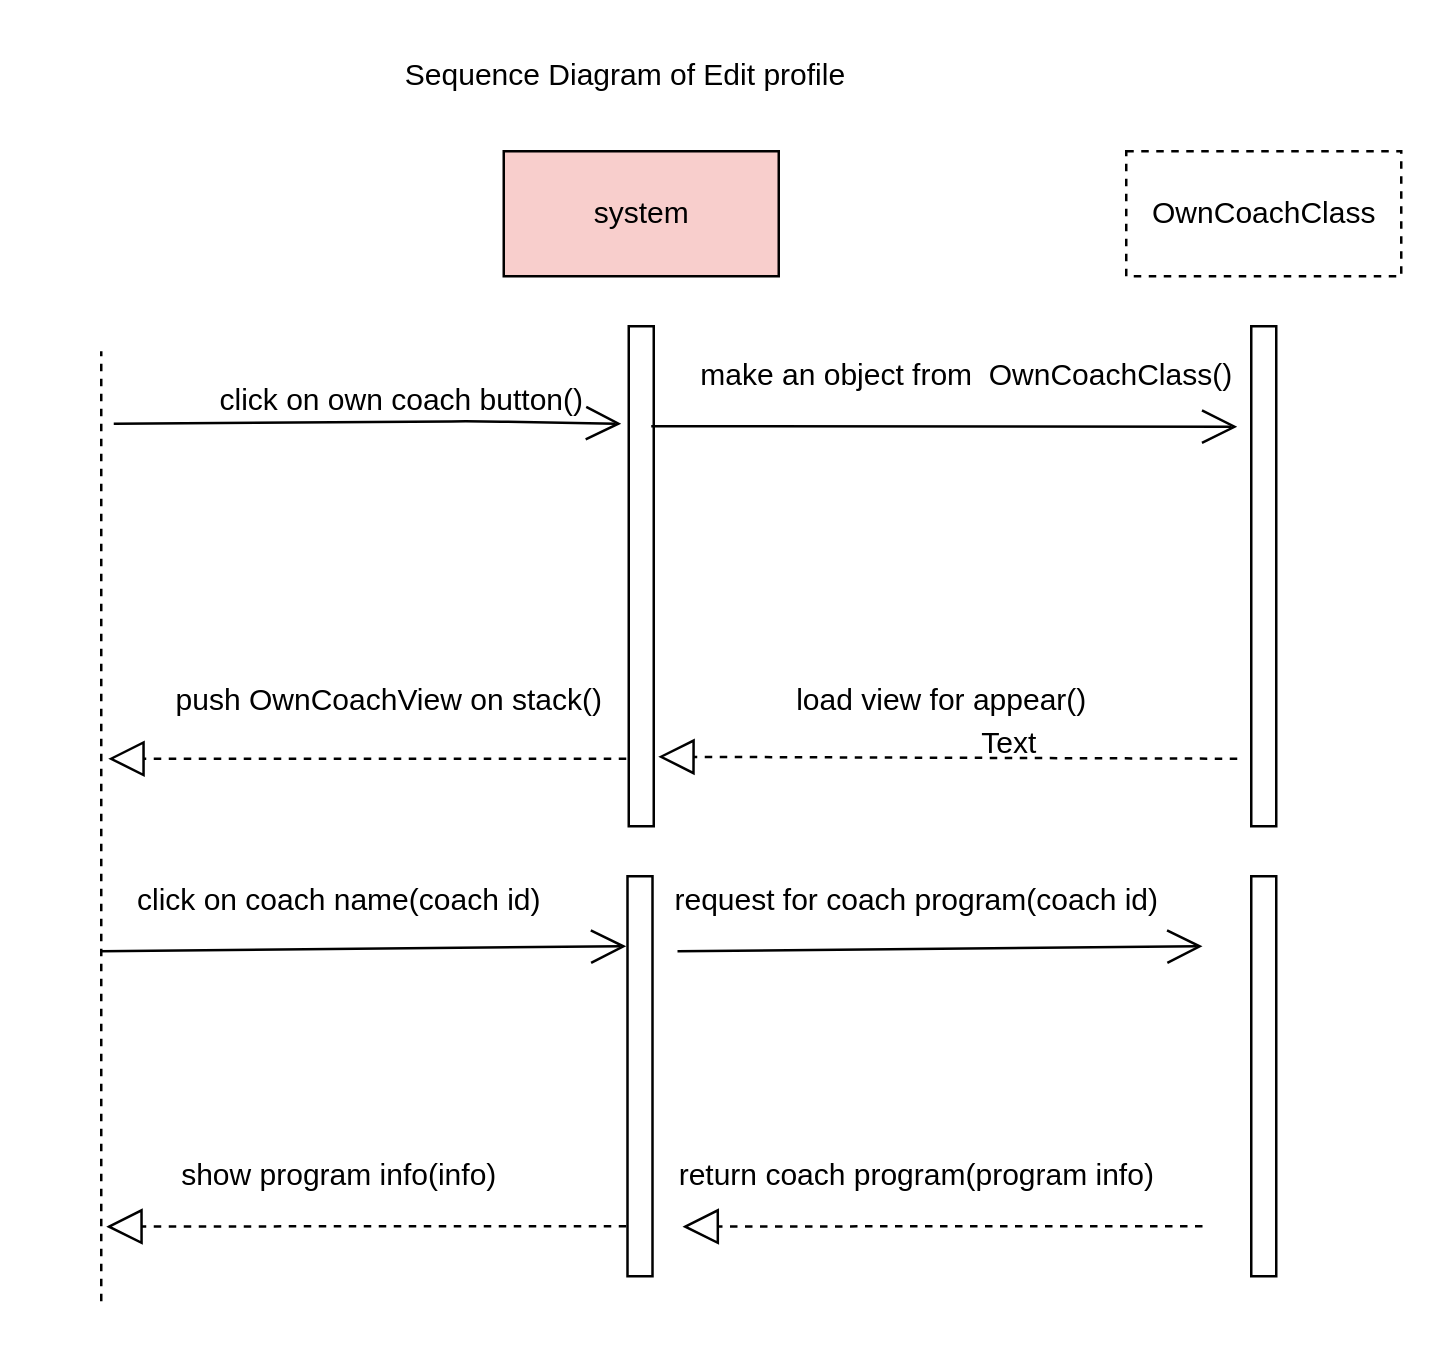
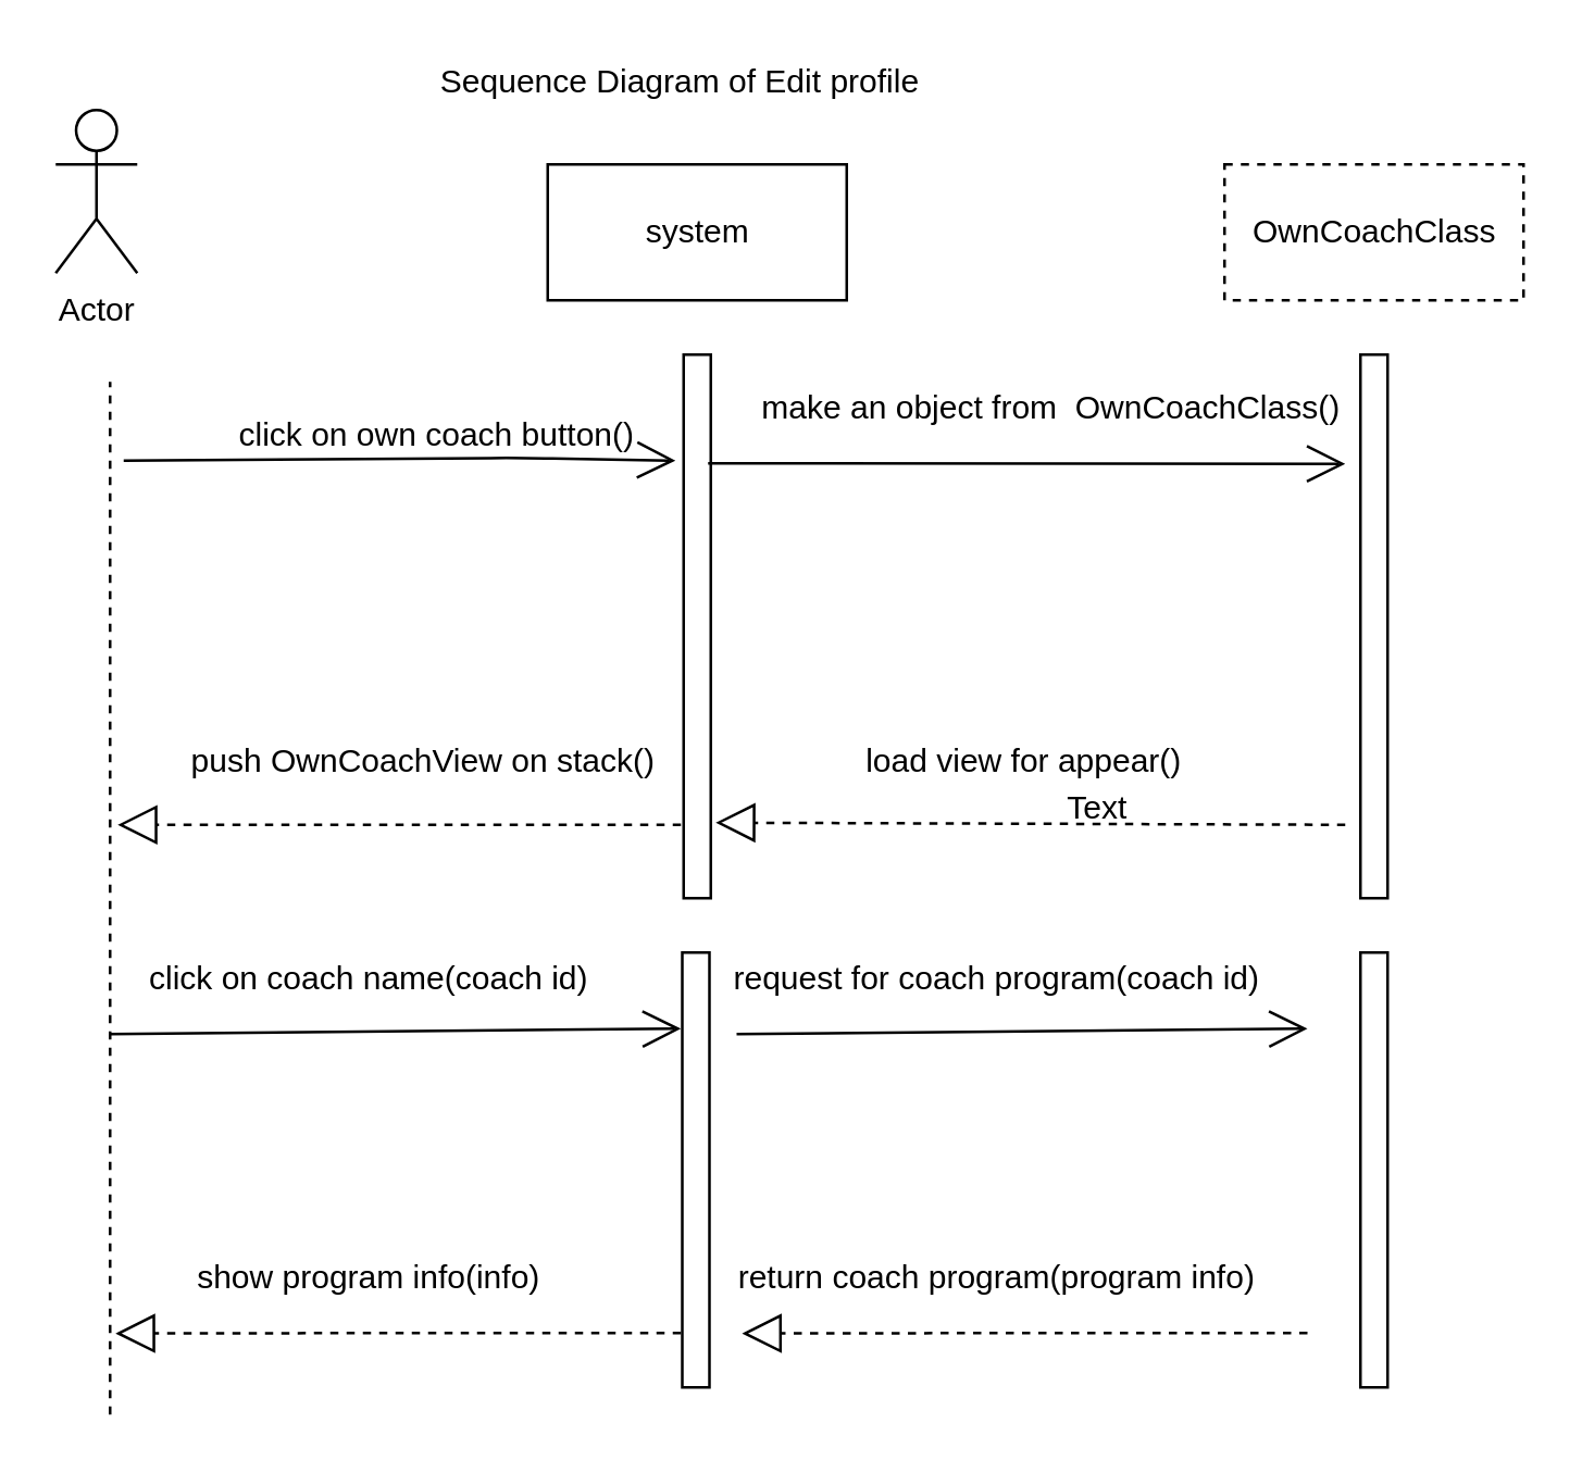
+ <mxCell id="2" value="Actor" style="shape=umlActor;verticalLabelPosition=bottom;labelBackgroundColor=#ffffff;verticalAlign=top;html=1;" parent="1" vertex="1"><mxGeometry x="20" y="40" width="30" height="60" as="geometry" /></mxCell>
- <mxCell id="13" value="system" style="html=1;fillColor=#f8cecc;" parent="1" vertex="1"><mxGeometry x="201" y="60" width="110" height="50" as="geometry" /></mxCell>
+ <mxCell id="13" value="system" style="html=1;" parent="1" vertex="1"><mxGeometry x="201" y="60" width="110" height="50" as="geometry" /></mxCell>
